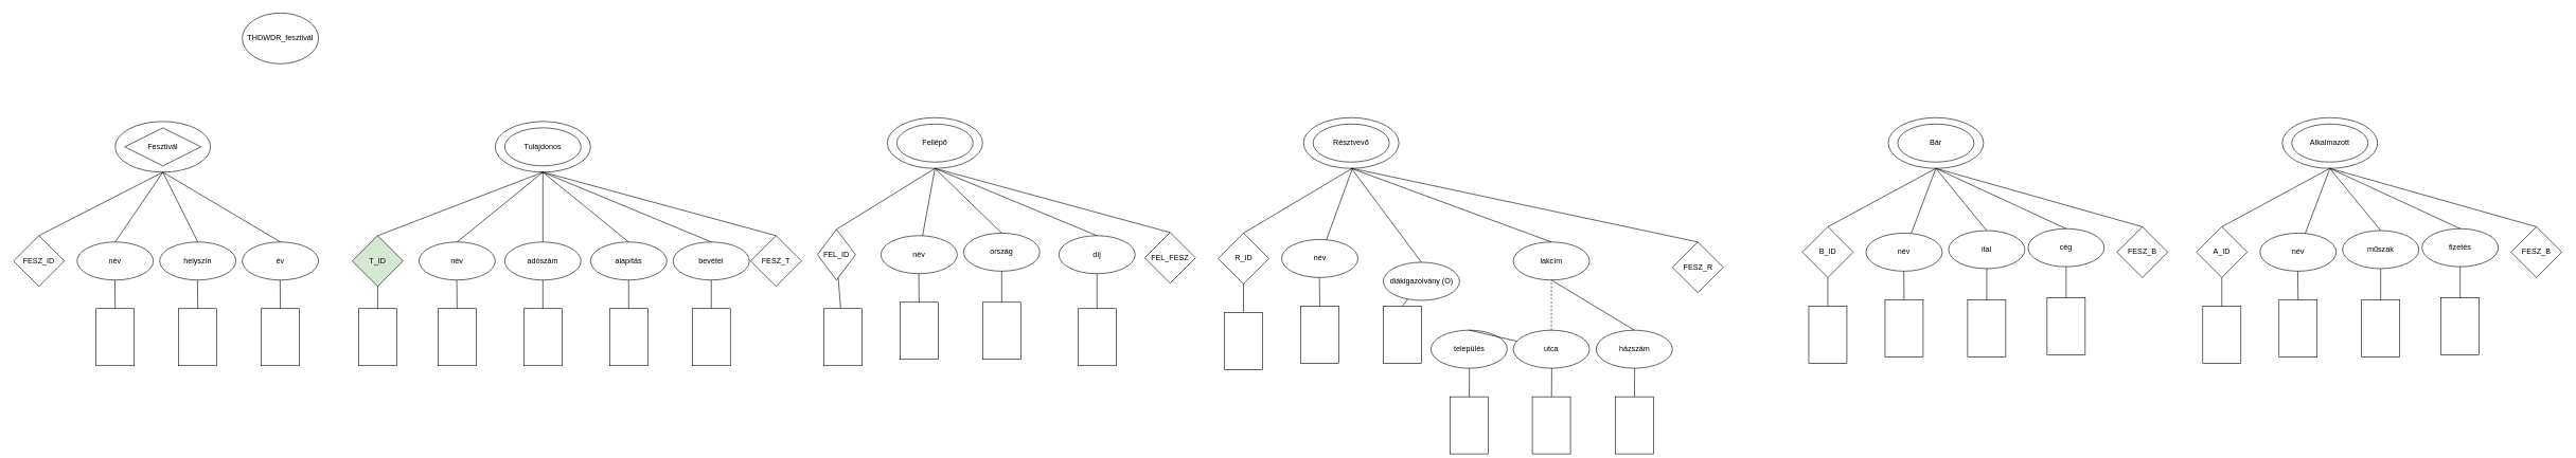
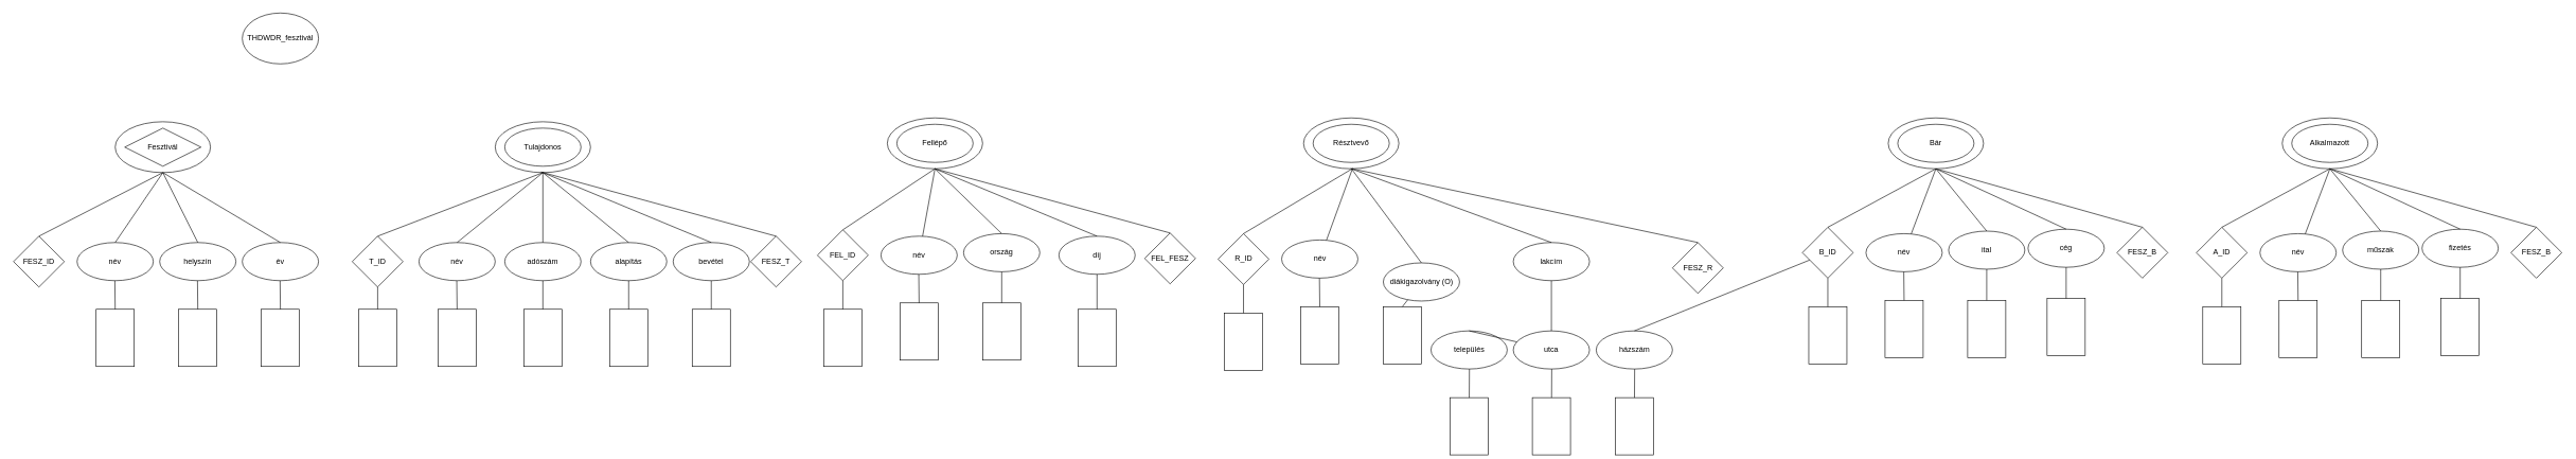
- <mxCell id="23" value="FEL_ID" style="rhombus;whiteSpace=wrap;html=1;" vertex="1" parent="1"><mxGeometry x="1285" y="361" width="60" height="80" as="geometry" /></mxCell>
+ <mxCell id="23" value="FEL_ID" style="rhombus;whiteSpace=wrap;html=1;" vertex="1" parent="1"><mxGeometry x="1285" y="361" width="80" height="80" as="geometry" /></mxCell>
- <mxCell id="11" value="T_ID" style="rhombus;whiteSpace=wrap;html=1;fillColor=#d5e8d4;" vertex="1" parent="1"><mxGeometry x="553" y="371" width="80" height="80" as="geometry" /></mxCell>
+ <mxCell id="11" value="T_ID" style="rhombus;whiteSpace=wrap;html=1;" vertex="1" parent="1"><mxGeometry x="553" y="371" width="80" height="80" as="geometry" /></mxCell>
- <mxCell id="83" value="" style="endArrow=none;html=1;rounded=0;entryX=0.5;entryY=1;entryDx=0;entryDy=0;exitX=0.5;exitY=0;exitDx=0;exitDy=0;dashed=1;" edge="1" parent="1" source="80" target="66"><mxGeometry width="50" height="50" relative="1" as="geometry"><mxPoint x="2320" y="530" as="sourcePoint" /><mxPoint x="2365" y="447" as="targetPoint" /></mxGeometry></mxCell>
+ <mxCell id="83" value="" style="endArrow=none;html=1;rounded=0;entryX=0.5;entryY=1;entryDx=0;entryDy=0;exitX=0.5;exitY=0;exitDx=0;exitDy=0;" edge="1" parent="1" source="80" target="66"><mxGeometry width="50" height="50" relative="1" as="geometry"><mxPoint x="2320" y="530" as="sourcePoint" /><mxPoint x="2365" y="447" as="targetPoint" /></mxGeometry></mxCell>
- <mxCell id="84" value="" style="endArrow=none;html=1;rounded=0;entryX=0.5;entryY=1;entryDx=0;entryDy=0;exitX=0.5;exitY=0;exitDx=0;exitDy=0;" edge="1" parent="1" source="81" target="66"><mxGeometry width="50" height="50" relative="1" as="geometry"><mxPoint x="2330" y="540" as="sourcePoint" /><mxPoint x="2375" y="457" as="targetPoint" /></mxGeometry></mxCell>
+ <mxCell id="84" value="" style="endArrow=none;html=1;rounded=0;exitX=0.5;exitY=0;exitDx=0;exitDy=0;" edge="1" parent="1" source="81" target="95"><mxGeometry width="50" height="50" relative="1" as="geometry"><mxPoint x="2330" y="540" as="sourcePoint" /><mxPoint x="2375" y="457" as="targetPoint" /></mxGeometry></mxCell>
